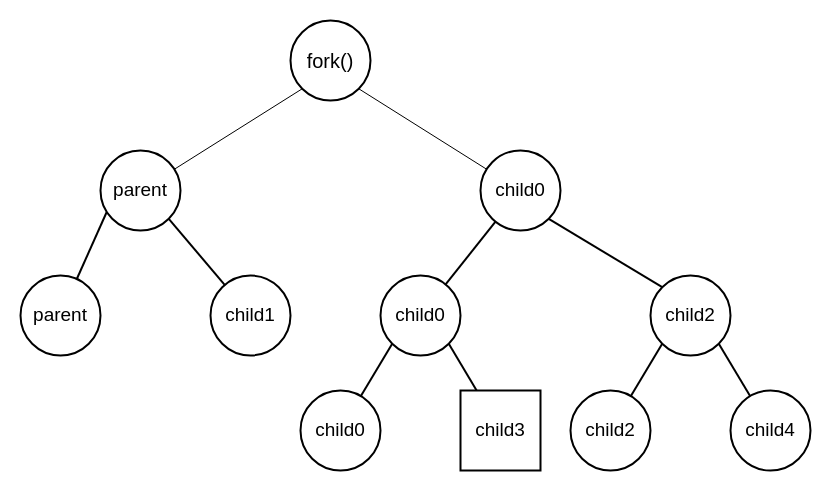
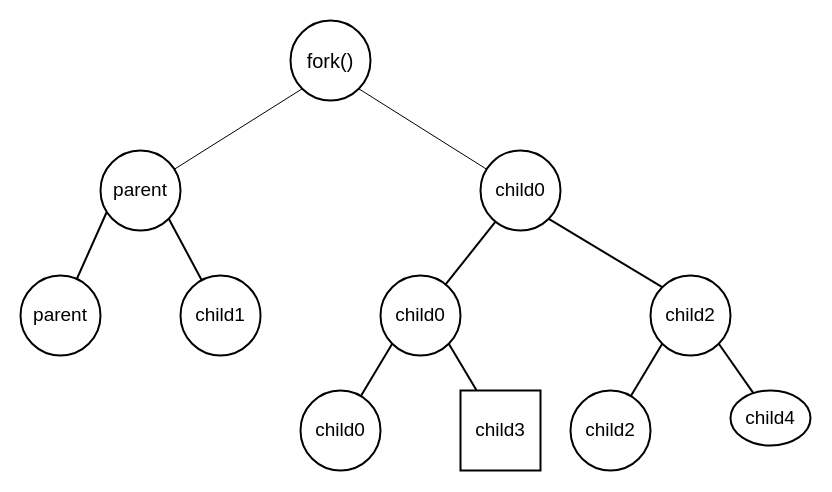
- <mxCell id="15" value="child1" style="ellipse;whiteSpace=wrap;html=1;aspect=fixed;strokeWidth=2;fontSize=19;" vertex="1" parent="1"><mxGeometry x="210" y="275" width="80" height="80" as="geometry" /></mxCell>
+ <mxCell id="15" value="child1" style="ellipse;whiteSpace=wrap;html=1;aspect=fixed;strokeWidth=2;fontSize=19;" vertex="1" parent="1"><mxGeometry x="180" y="275" width="80" height="80" as="geometry" /></mxCell>
- <mxCell id="22" value="child4" style="ellipse;whiteSpace=wrap;html=1;aspect=fixed;direction=south;strokeWidth=2;fontSize=19;" vertex="1" parent="1"><mxGeometry x="730" y="390" width="80" height="80" as="geometry" /></mxCell>
+ <mxCell id="22" value="child4" style="ellipse;whiteSpace=wrap;html=1;aspect=fixed;direction=south;strokeWidth=2;fontSize=19;" vertex="1" parent="1"><mxGeometry x="730" y="390" width="80" height="55" as="geometry" /></mxCell>
